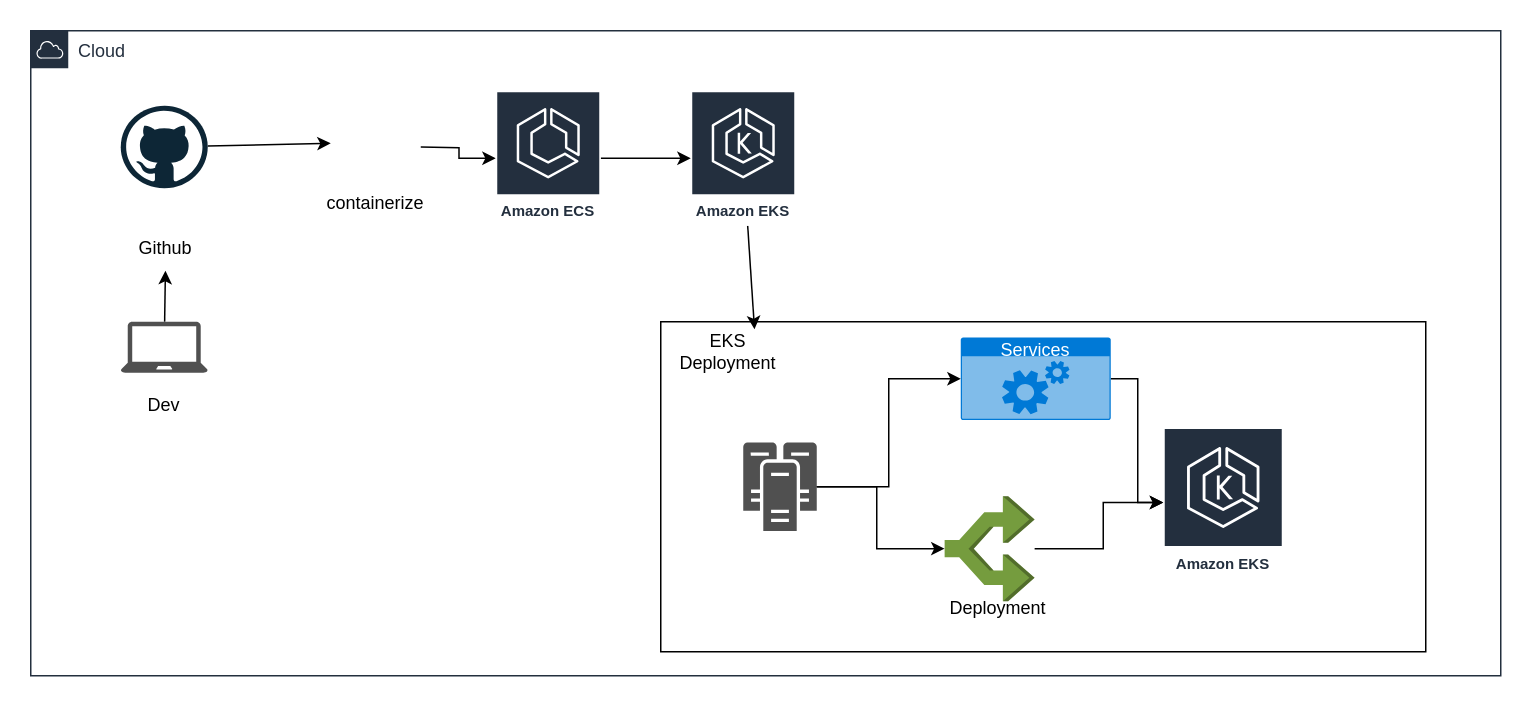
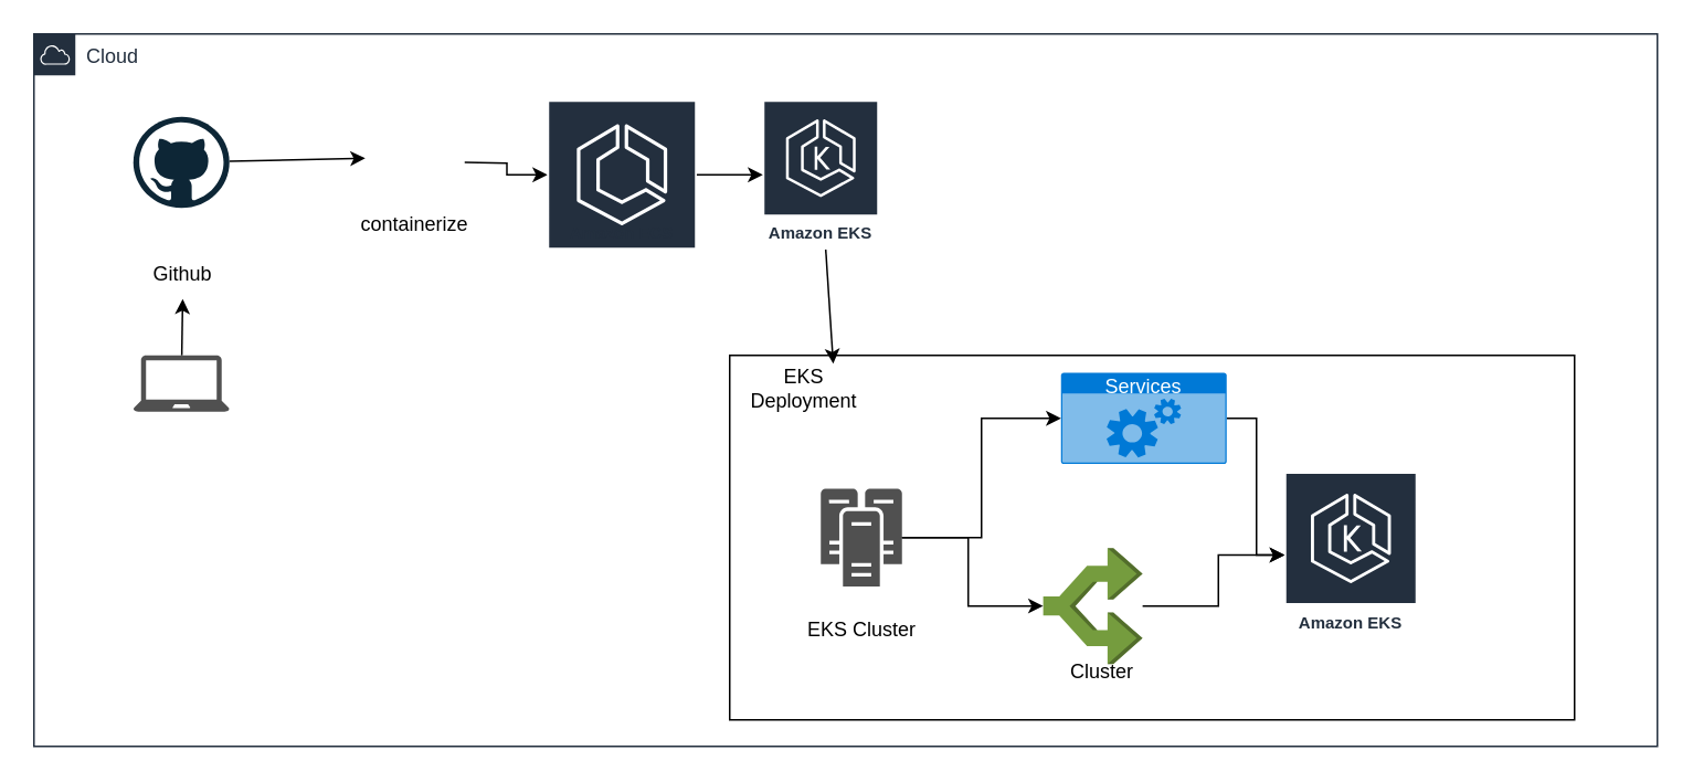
- <mxCell id="28" value="Amazon ECS" style="sketch=0;outlineConnect=0;fontColor=#232F3E;gradientColor=none;strokeColor=#ffffff;fillColor=#232F3E;dashed=0;verticalLabelPosition=middle;verticalAlign=bottom;align=center;html=1;whiteSpace=wrap;fontSize=10;fontStyle=1;spacing=3;shape=mxgraph.aws4.productIcon;prIcon=mxgraph.aws4.ecs;" parent="1" vertex="1"><mxGeometry x="330" y="60" width="70" height="90" as="geometry" /></mxCell>
+ <mxCell id="28" value="Amazon ECS" style="sketch=0;outlineConnect=0;fontColor=#232F3E;gradientColor=none;strokeColor=#ffffff;fillColor=#232F3E;dashed=0;verticalLabelPosition=middle;verticalAlign=bottom;align=center;html=1;whiteSpace=wrap;fontSize=10;fontStyle=1;spacing=3;shape=mxgraph.aws4.productIcon;prIcon=mxgraph.aws4.ecs;" parent="1" vertex="1"><mxGeometry x="330" y="60" width="90" height="90" as="geometry" /></mxCell>
- <mxCell id="21" value="Dev" style="text;strokeColor=none;align=center;fillColor=none;html=1;verticalAlign=middle;whiteSpace=wrap;rounded=0;" parent="2" vertex="1"><mxGeometry x="59" y="234.5" width="60" height="30" as="geometry" /></mxCell>
+ <mxCell id="16" value="EKS Cluster" style="text;strokeColor=none;align=center;fillColor=none;html=1;verticalAlign=middle;whiteSpace=wrap;rounded=0;" parent="2" vertex="1"><mxGeometry x="465" y="344" width="70" height="31.25" as="geometry" /></mxCell>
- <mxCell id="17" value="Deployment" style="text;strokeColor=none;align=center;fillColor=none;html=1;verticalAlign=middle;whiteSpace=wrap;rounded=0;" parent="2" vertex="1"><mxGeometry x="605" y="364.5" width="80" height="40" as="geometry" /></mxCell>
+ <mxCell id="17" value="Cluster" style="text;strokeColor=none;align=center;fillColor=none;html=1;verticalAlign=middle;whiteSpace=wrap;rounded=0;" parent="2" vertex="1"><mxGeometry x="605" y="364.5" width="80" height="40" as="geometry" /></mxCell>
